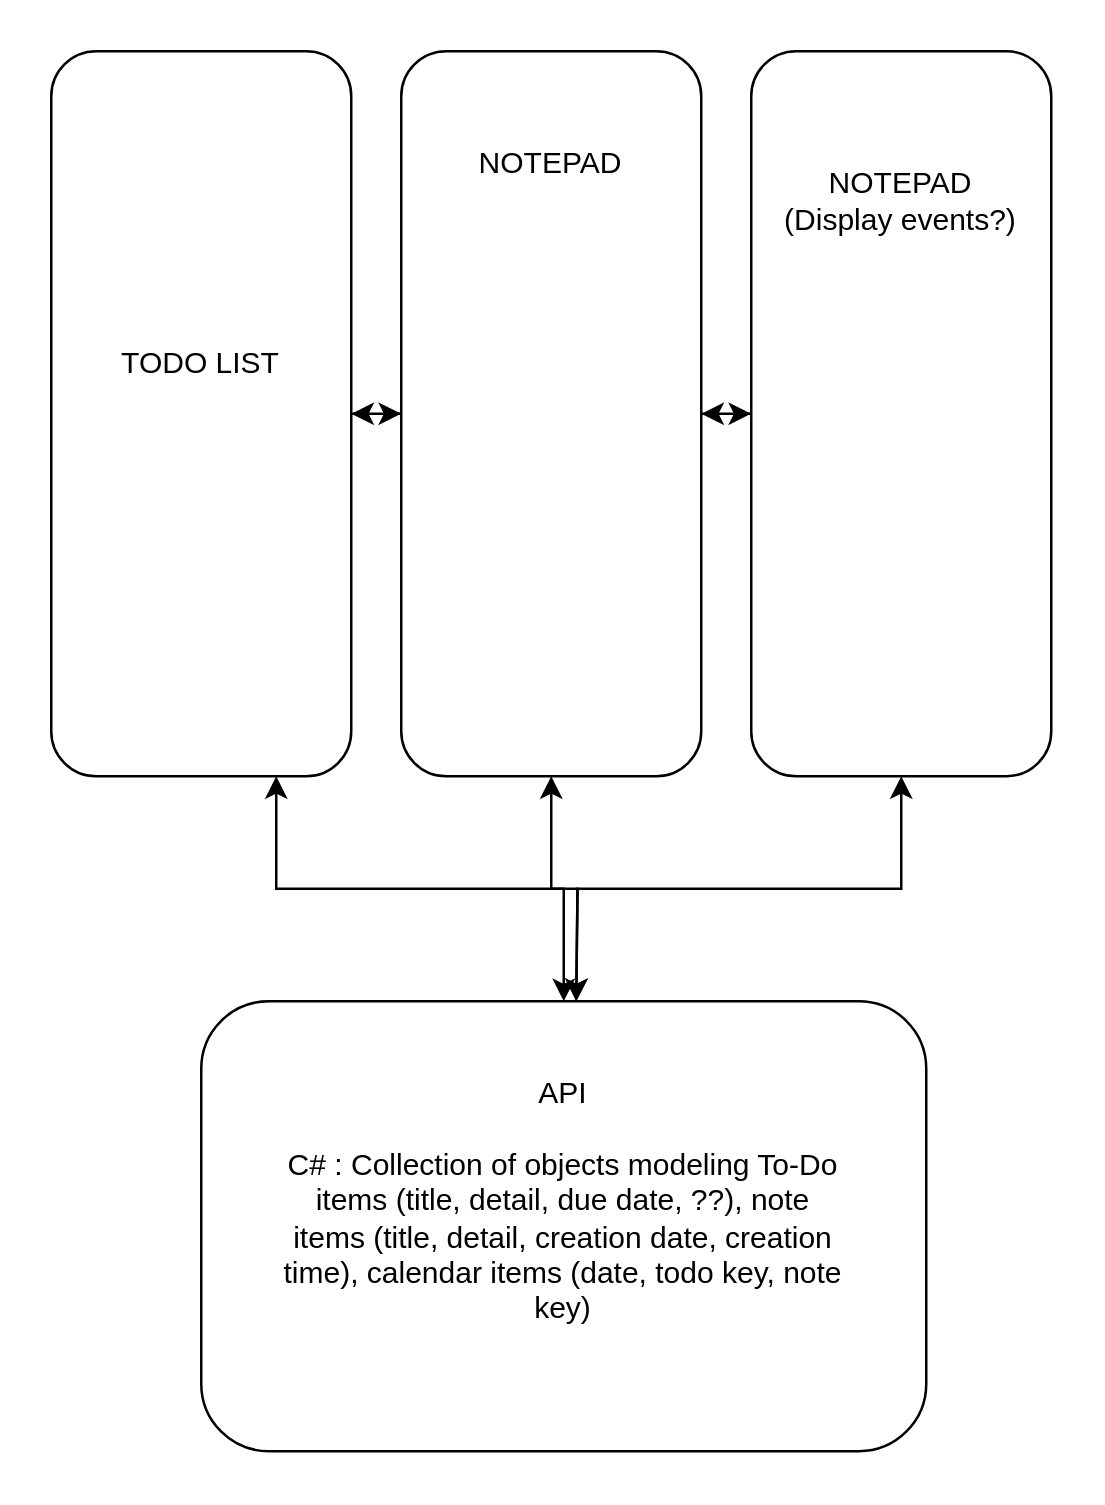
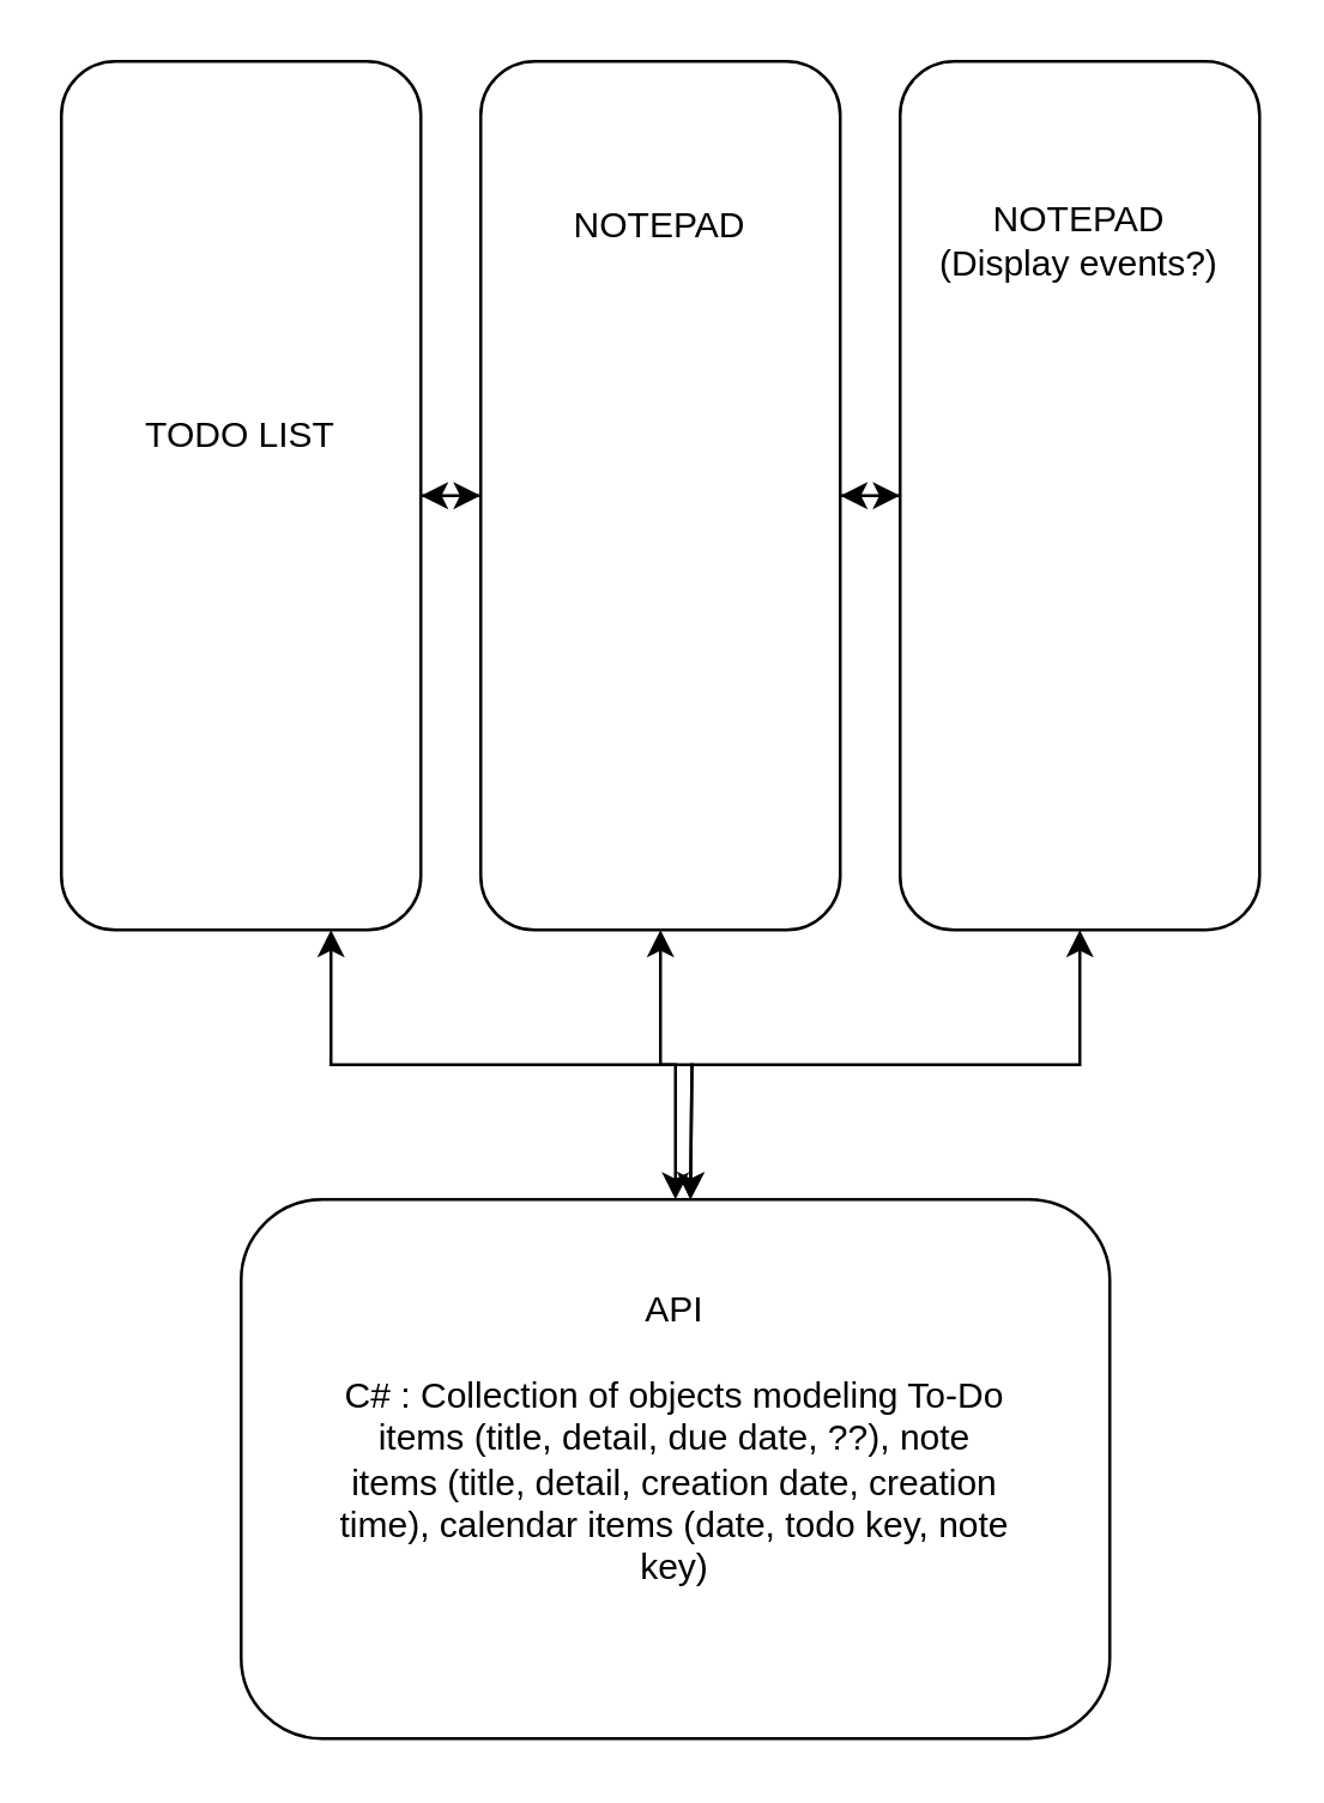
- <mxCell id="12" value="NOTEPAD&lt;br&gt;" style="text;html=1;strokeColor=none;fillColor=none;align=center;verticalAlign=middle;whiteSpace=wrap;rounded=0;" vertex="1" parent="1"><mxGeometry x="170" y="30" width="100" height="70" as="geometry" /></mxCell>
+ <mxCell id="12" value="NOTEPAD&lt;br&gt;" style="text;html=1;strokeColor=none;fillColor=none;align=center;verticalAlign=middle;whiteSpace=wrap;rounded=0;" vertex="1" parent="1"><mxGeometry x="170" y="40" width="100" height="70" as="geometry" /></mxCell>
